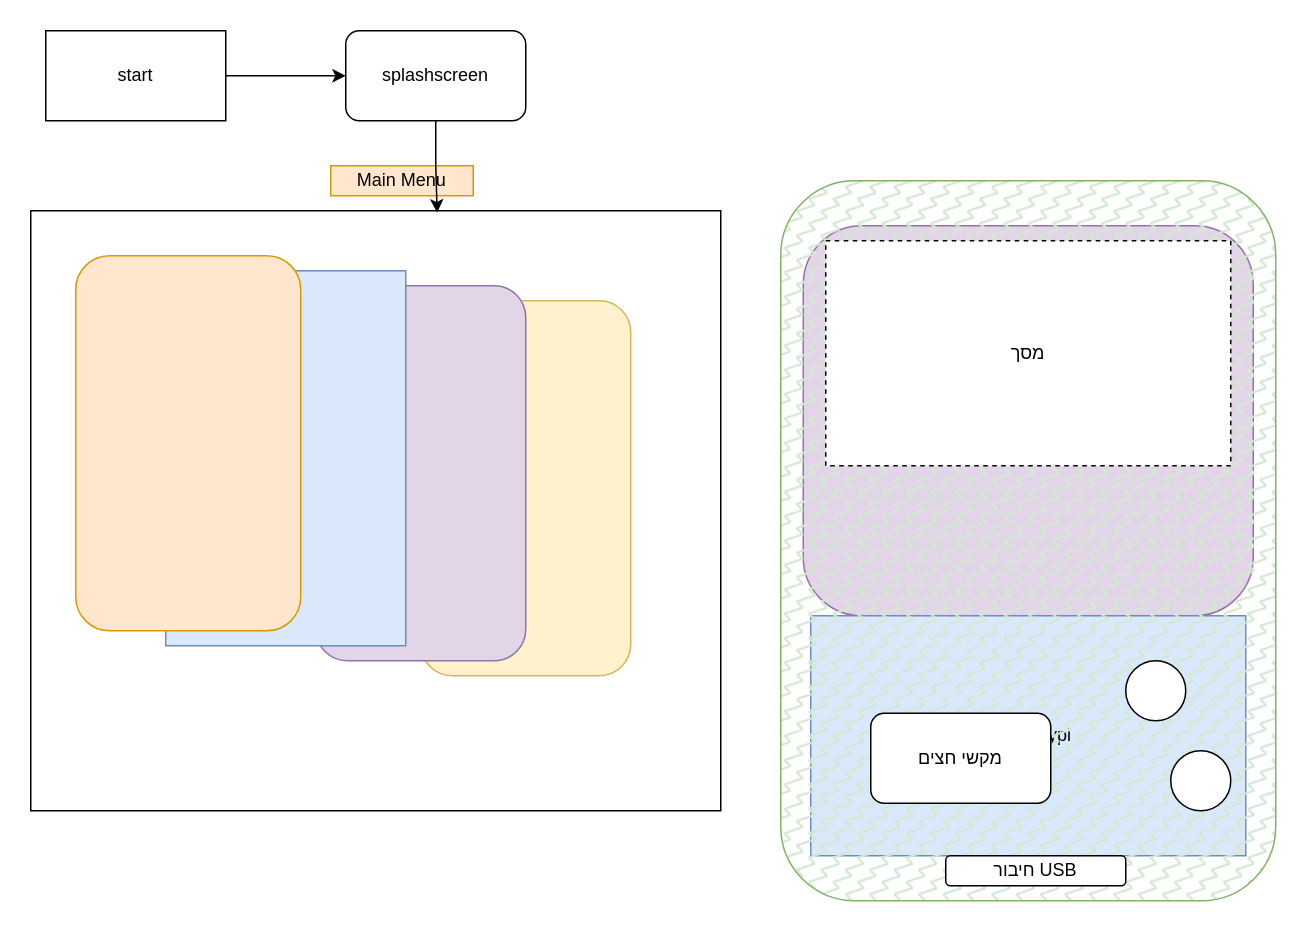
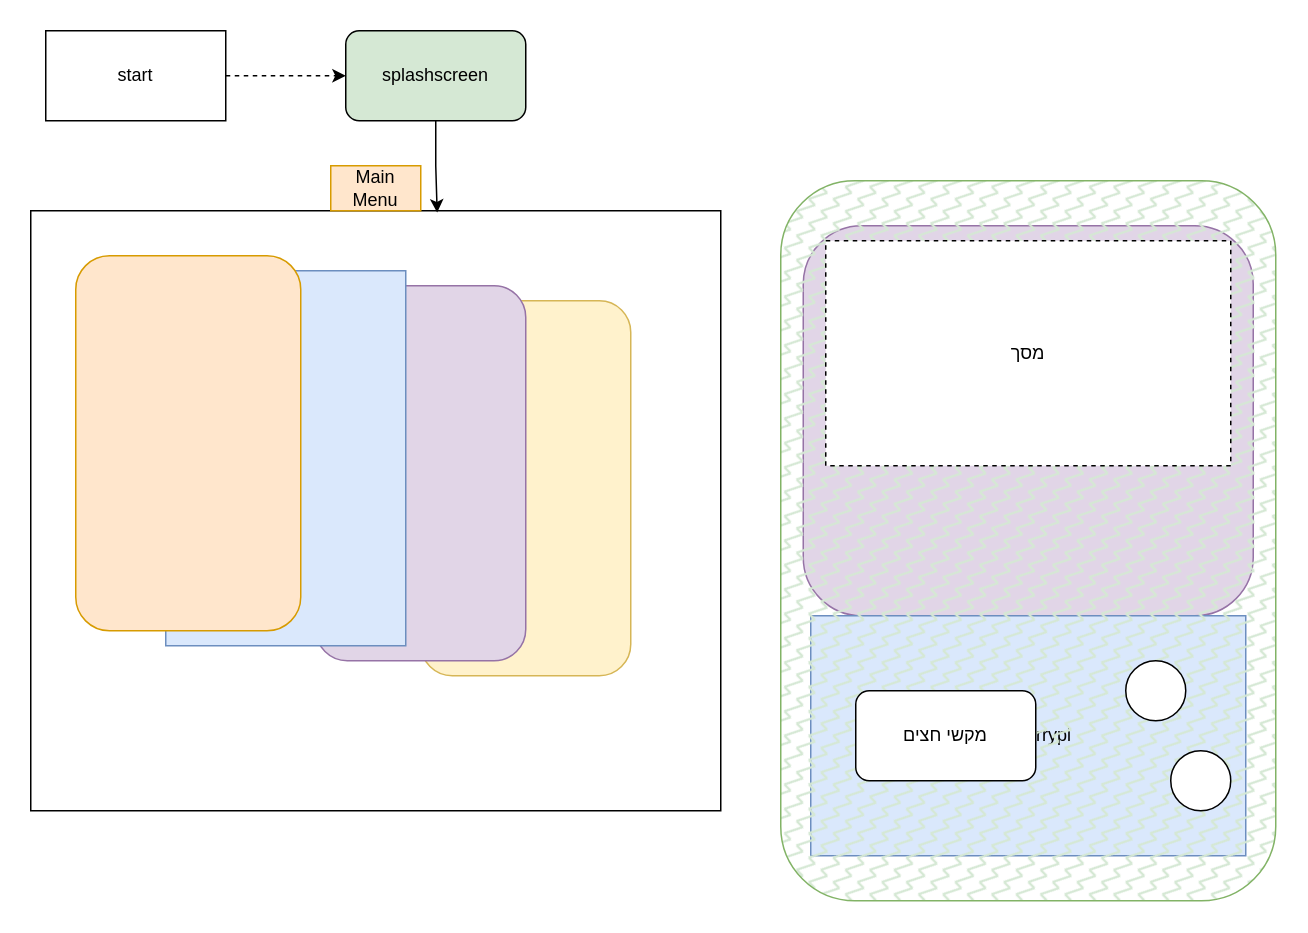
- <mxCell id="12" value="" style="edgeStyle=orthogonalEdgeStyle;rounded=0;orthogonalLoop=1;jettySize=auto;html=1;" edge="1" parent="1" source="13" target="14"><mxGeometry relative="1" as="geometry" /></mxCell>
+ <mxCell id="12" value="" style="edgeStyle=orthogonalEdgeStyle;rounded=0;orthogonalLoop=1;jettySize=auto;html=1;dashed=1;" edge="1" parent="1" source="13" target="14"><mxGeometry relative="1" as="geometry" /></mxCell>
- <mxCell id="14" value="splashscreen" style="whiteSpace=wrap;html=1;rounded=1;" vertex="1" parent="1"><mxGeometry x="230" y="20" width="120" height="60" as="geometry" /></mxCell>
+ <mxCell id="14" value="splashscreen" style="whiteSpace=wrap;html=1;rounded=1;fillColor=#d5e8d4;" vertex="1" parent="1"><mxGeometry x="230" y="20" width="120" height="60" as="geometry" /></mxCell>
- <mxCell id="11" value="Main Menu" style="text;html=1;align=center;verticalAlign=middle;whiteSpace=wrap;rounded=0;fillColor=#ffe6cc;strokeColor=#d79b00;" vertex="1" parent="1"><mxGeometry x="220" y="110" width="95" height="20" as="geometry" /></mxCell>
+ <mxCell id="11" value="Main Menu" style="text;html=1;align=center;verticalAlign=middle;whiteSpace=wrap;rounded=0;fillColor=#ffe6cc;strokeColor=#d79b00;" vertex="1" parent="1"><mxGeometry x="220" y="110" width="60" height="30" as="geometry" /></mxCell>
- <mxCell id="8" value="מקשי חצים" style="rounded=1;whiteSpace=wrap;html=1;" vertex="1" parent="1"><mxGeometry x="580" y="475" width="120" height="60" as="geometry" /></mxCell>
+ <mxCell id="8" value="מקשי חצים" style="rounded=1;whiteSpace=wrap;html=1;" vertex="1" parent="1"><mxGeometry x="570" y="460" width="120" height="60" as="geometry" /></mxCell>
- <mxCell id="9" value="חיבור&amp;nbsp;&lt;span style=&quot;background-color: initial;&quot;&gt;USB&lt;/span&gt;" style="rounded=1;whiteSpace=wrap;html=1;" vertex="1" parent="1"><mxGeometry x="630" y="570" width="120" height="20" as="geometry" /></mxCell>
